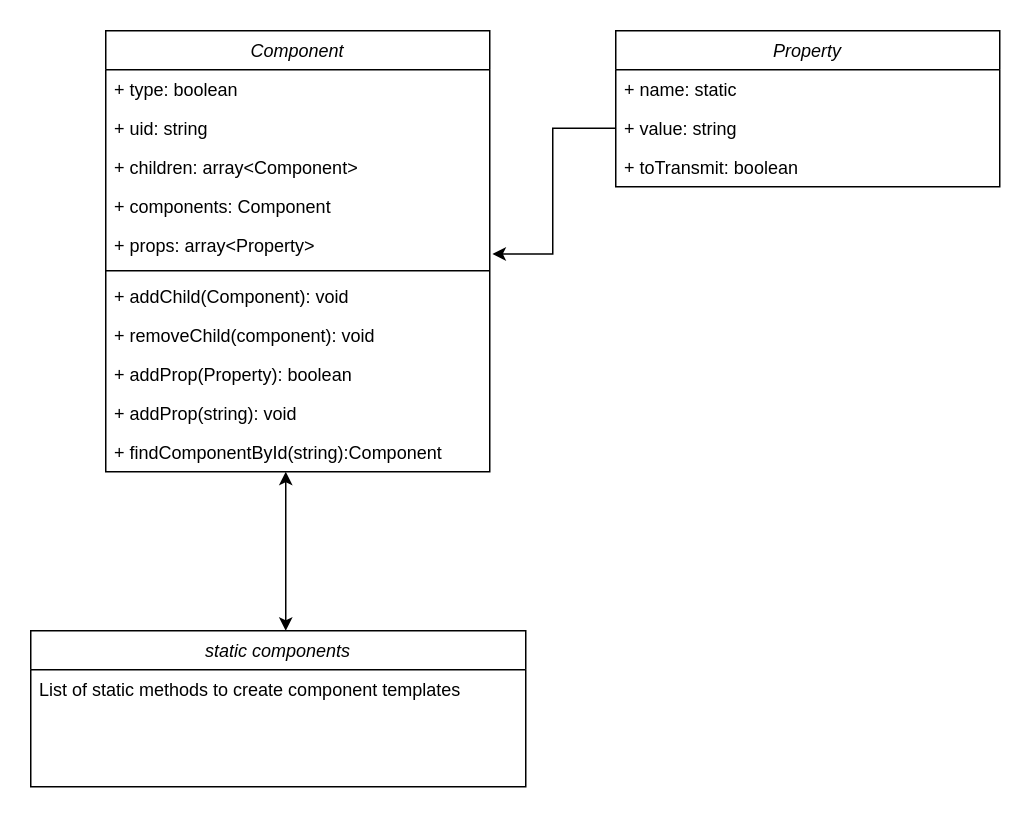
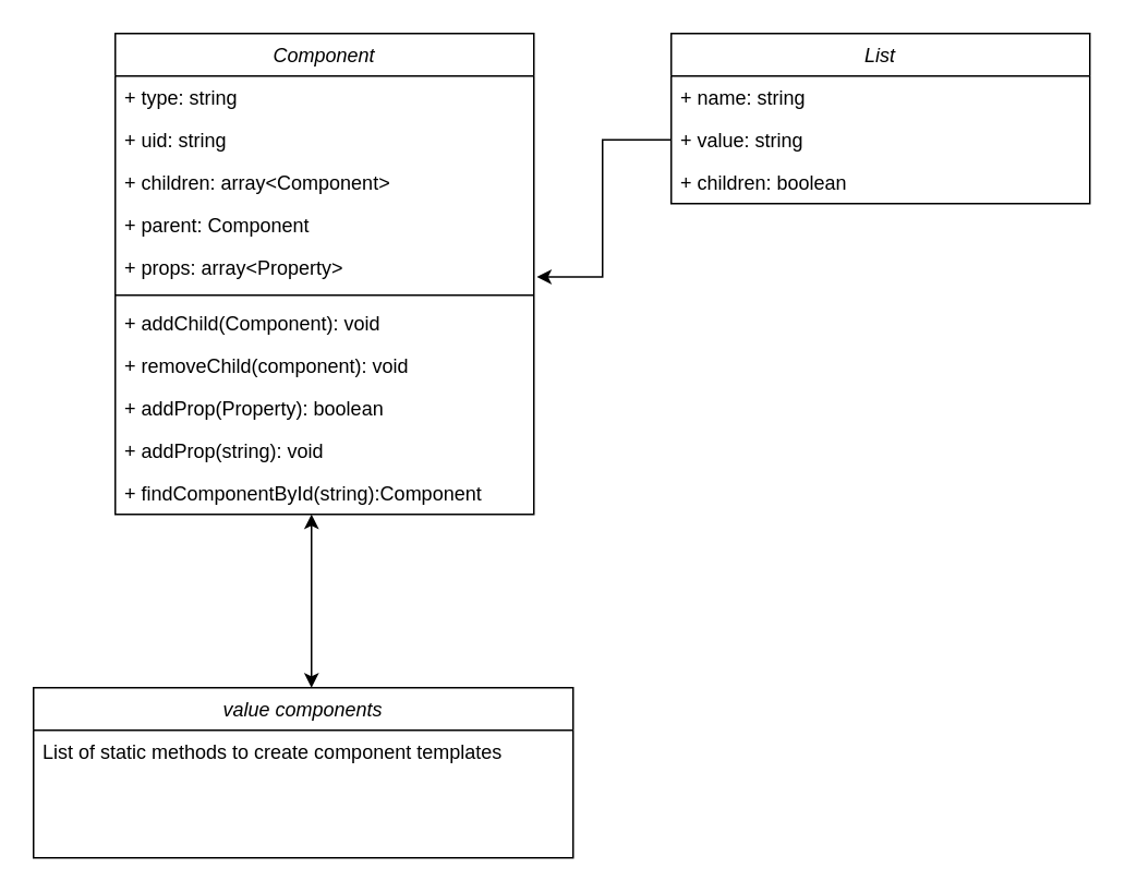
- <mxCell id="15" value="Property" style="swimlane;fontStyle=2;align=center;verticalAlign=top;childLayout=stackLayout;horizontal=1;startSize=26;horizontalStack=0;resizeParent=1;resizeLast=0;collapsible=1;marginBottom=0;rounded=0;shadow=0;strokeWidth=1;" vertex="1" parent="1"><mxGeometry x="410" y="20" width="256" height="104" as="geometry"><mxRectangle x="370" y="350" width="160" height="26" as="alternateBounds" /></mxGeometry></mxCell>
+ <mxCell id="15" value="List" style="swimlane;fontStyle=2;align=center;verticalAlign=top;childLayout=stackLayout;horizontal=1;startSize=26;horizontalStack=0;resizeParent=1;resizeLast=0;collapsible=1;marginBottom=0;rounded=0;shadow=0;strokeWidth=1;" vertex="1" parent="1"><mxGeometry x="410" y="20" width="256" height="104" as="geometry"><mxRectangle x="370" y="350" width="160" height="26" as="alternateBounds" /></mxGeometry></mxCell>
- <mxCell id="3" value="+ type: boolean        " style="text;align=left;verticalAlign=top;spacingLeft=4;spacingRight=4;overflow=hidden;rotatable=0;points=[[0,0.5],[1,0.5]];portConstraint=eastwest;rounded=0;shadow=0;html=0;" parent="2" vertex="1"><mxGeometry y="26" width="256" height="26" as="geometry" /></mxCell>
+ <mxCell id="3" value="+ type: string        " style="text;align=left;verticalAlign=top;spacingLeft=4;spacingRight=4;overflow=hidden;rotatable=0;points=[[0,0.5],[1,0.5]];portConstraint=eastwest;rounded=0;shadow=0;html=0;" parent="2" vertex="1"><mxGeometry y="26" width="256" height="26" as="geometry" /></mxCell>
- <mxCell id="16" value="+ name: static" style="text;align=left;verticalAlign=top;spacingLeft=4;spacingRight=4;overflow=hidden;rotatable=0;points=[[0,0.5],[1,0.5]];portConstraint=eastwest;rounded=0;shadow=0;html=0;" vertex="1" parent="15"><mxGeometry y="26" width="256" height="26" as="geometry" /></mxCell>
+ <mxCell id="16" value="+ name: string" style="text;align=left;verticalAlign=top;spacingLeft=4;spacingRight=4;overflow=hidden;rotatable=0;points=[[0,0.5],[1,0.5]];portConstraint=eastwest;rounded=0;shadow=0;html=0;" vertex="1" parent="15"><mxGeometry y="26" width="256" height="26" as="geometry" /></mxCell>
- <mxCell id="18" value="+ toTransmit: boolean" style="text;align=left;verticalAlign=top;spacingLeft=4;spacingRight=4;overflow=hidden;rotatable=0;points=[[0,0.5],[1,0.5]];portConstraint=eastwest;rounded=0;shadow=0;html=0;" vertex="1" parent="15"><mxGeometry y="78" width="256" height="26" as="geometry" /></mxCell>
+ <mxCell id="18" value="+ children: boolean" style="text;align=left;verticalAlign=top;spacingLeft=4;spacingRight=4;overflow=hidden;rotatable=0;points=[[0,0.5],[1,0.5]];portConstraint=eastwest;rounded=0;shadow=0;html=0;" vertex="1" parent="15"><mxGeometry y="78" width="256" height="26" as="geometry" /></mxCell>
- <mxCell id="6" value="+ components: Component&#10;" style="text;align=left;verticalAlign=top;spacingLeft=4;spacingRight=4;overflow=hidden;rotatable=0;points=[[0,0.5],[1,0.5]];portConstraint=eastwest;rounded=0;shadow=0;html=0;" vertex="1" parent="2"><mxGeometry y="104" width="256" height="26" as="geometry" /></mxCell>
+ <mxCell id="6" value="+ parent: Component&#10;" style="text;align=left;verticalAlign=top;spacingLeft=4;spacingRight=4;overflow=hidden;rotatable=0;points=[[0,0.5],[1,0.5]];portConstraint=eastwest;rounded=0;shadow=0;html=0;" vertex="1" parent="2"><mxGeometry y="104" width="256" height="26" as="geometry" /></mxCell>
- <mxCell id="20" value="static components" style="swimlane;fontStyle=2;align=center;verticalAlign=top;childLayout=stackLayout;horizontal=1;startSize=26;horizontalStack=0;resizeParent=1;resizeLast=0;collapsible=1;marginBottom=0;rounded=0;shadow=0;strokeWidth=1;" vertex="1" parent="1"><mxGeometry x="20" y="420" width="330" height="104" as="geometry"><mxRectangle x="370" y="350" width="160" height="26" as="alternateBounds" /></mxGeometry></mxCell>
+ <mxCell id="20" value="value components" style="swimlane;fontStyle=2;align=center;verticalAlign=top;childLayout=stackLayout;horizontal=1;startSize=26;horizontalStack=0;resizeParent=1;resizeLast=0;collapsible=1;marginBottom=0;rounded=0;shadow=0;strokeWidth=1;" vertex="1" parent="1"><mxGeometry x="20" y="420" width="330" height="104" as="geometry"><mxRectangle x="370" y="350" width="160" height="26" as="alternateBounds" /></mxGeometry></mxCell>
